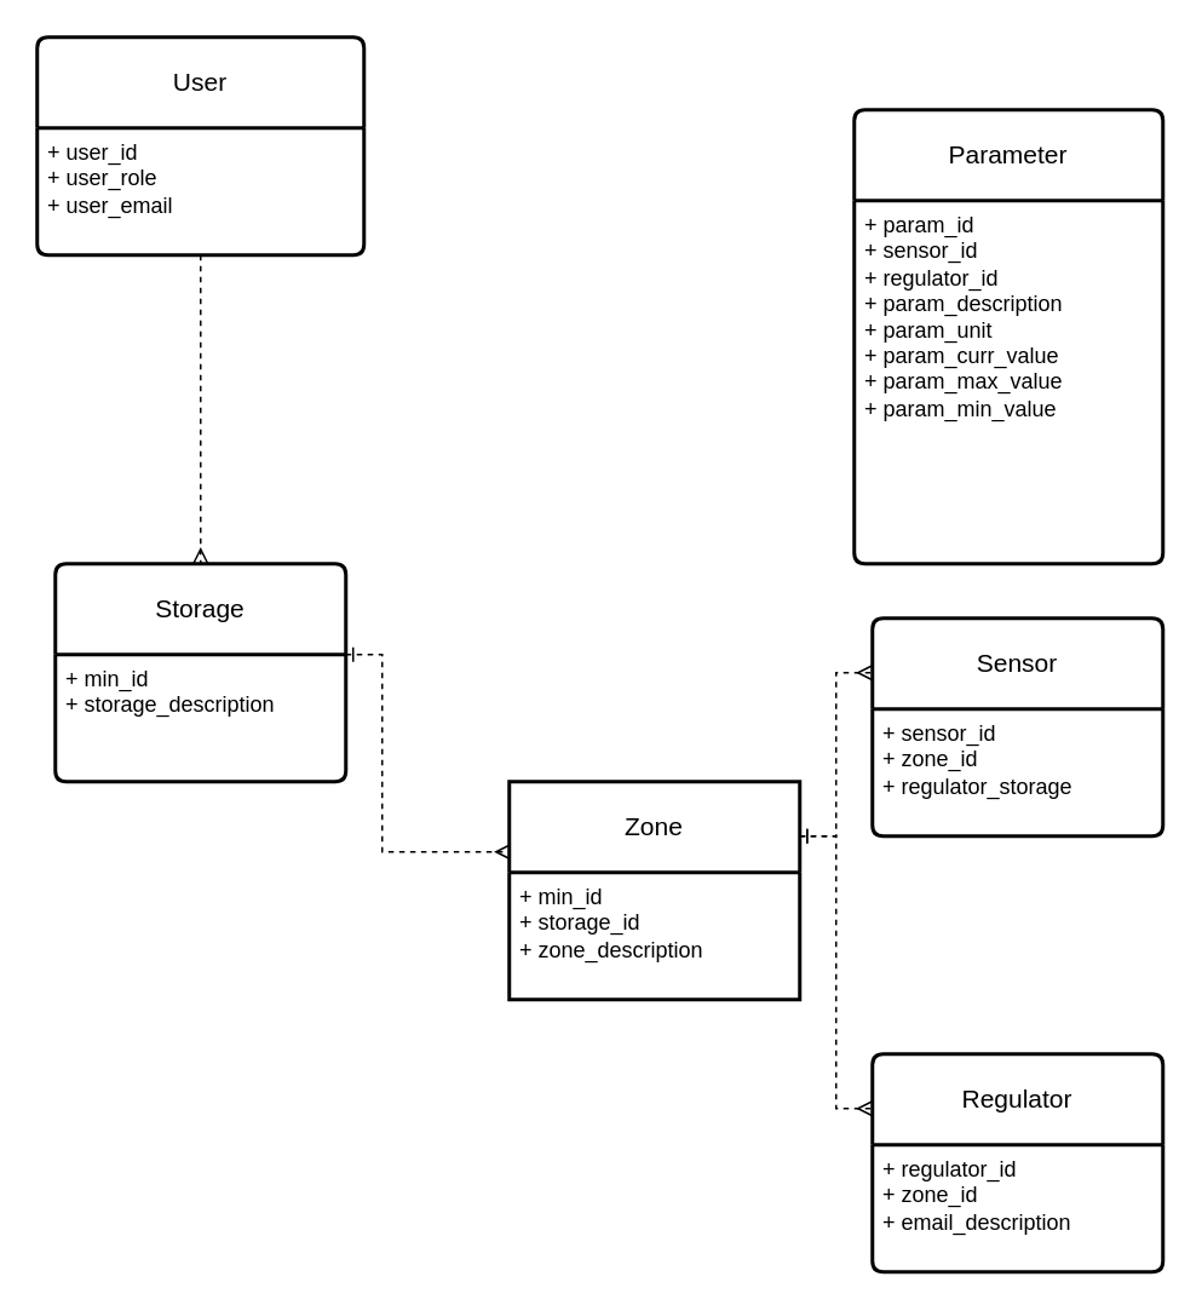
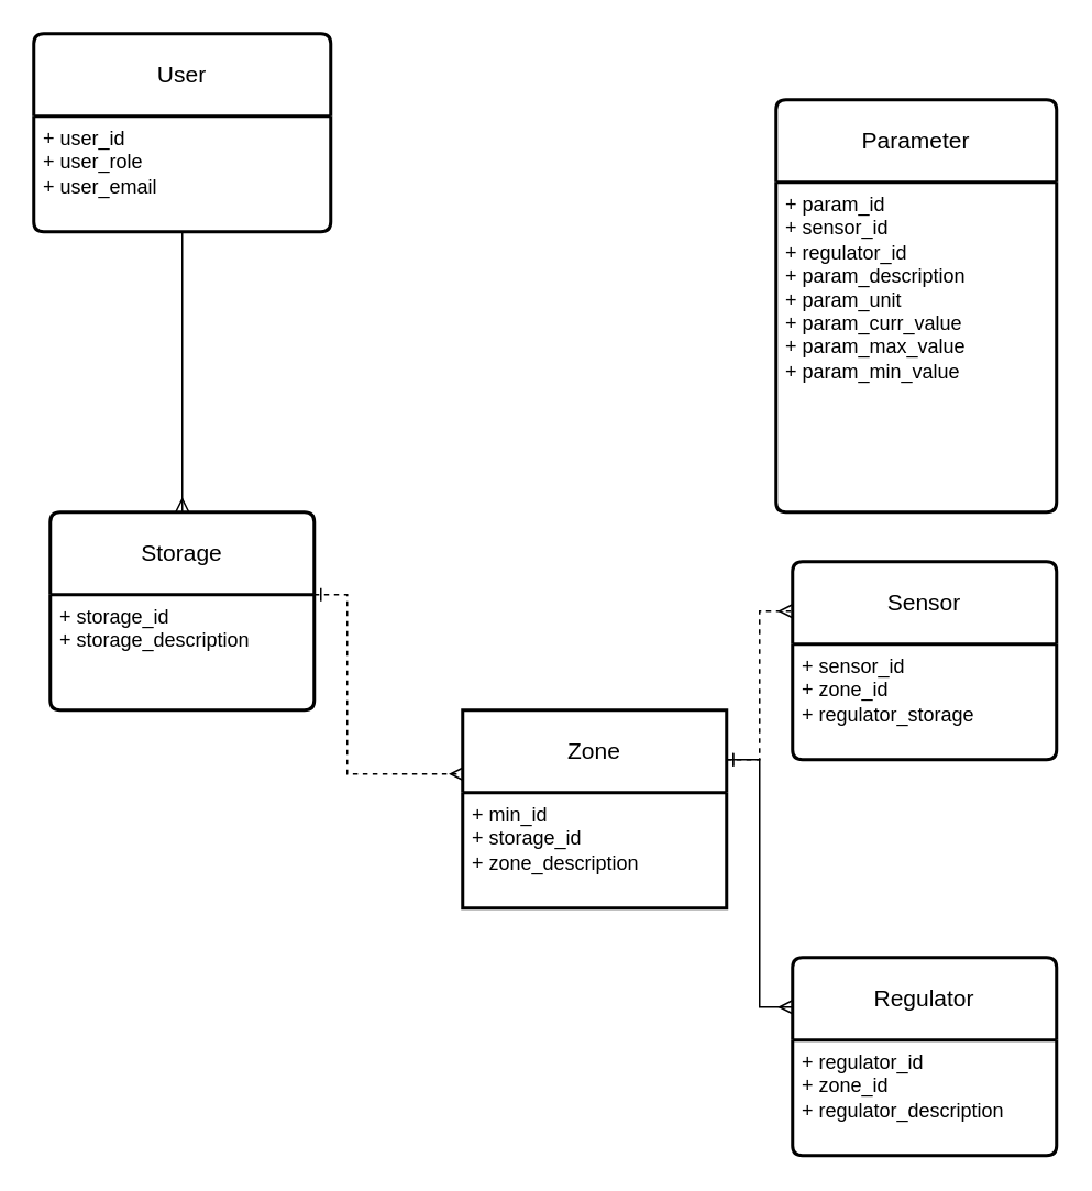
- <mxCell id="15" style="edgeStyle=orthogonalEdgeStyle;rounded=0;orthogonalLoop=1;jettySize=auto;html=1;exitX=0.5;exitY=1;exitDx=0;exitDy=0;entryX=0.5;entryY=0;entryDx=0;entryDy=0;endArrow=ERmany;endFill=0;dashed=1;" edge="1" parent="1" source="14" target="3"><mxGeometry relative="1" as="geometry" /></mxCell>
+ <mxCell id="15" style="edgeStyle=orthogonalEdgeStyle;rounded=0;orthogonalLoop=1;jettySize=auto;html=1;exitX=0.5;exitY=1;exitDx=0;exitDy=0;entryX=0.5;entryY=0;entryDx=0;entryDy=0;endArrow=ERmany;endFill=0;" edge="1" parent="1" source="14" target="3"><mxGeometry relative="1" as="geometry" /></mxCell>
- <mxCell id="4" value="+ min_id&lt;div&gt;+ storage_description&lt;/div&gt;" style="align=left;strokeColor=none;fillColor=none;spacingLeft=4;spacingRight=4;fontSize=12;verticalAlign=top;resizable=0;rotatable=0;part=1;html=1;whiteSpace=wrap;" vertex="1" parent="3"><mxGeometry y="50" width="160" height="70" as="geometry" /></mxCell>
+ <mxCell id="4" value="+ storage_id&lt;div&gt;+ storage_description&lt;/div&gt;" style="align=left;strokeColor=none;fillColor=none;spacingLeft=4;spacingRight=4;fontSize=12;verticalAlign=top;resizable=0;rotatable=0;part=1;html=1;whiteSpace=wrap;" vertex="1" parent="3"><mxGeometry y="50" width="160" height="70" as="geometry" /></mxCell>
- <mxCell id="5" style="edgeStyle=orthogonalEdgeStyle;rounded=0;orthogonalLoop=1;jettySize=auto;html=1;exitX=1;exitY=0.25;exitDx=0;exitDy=0;entryX=0;entryY=0.25;entryDx=0;entryDy=0;endArrow=ERmany;endFill=0;startArrow=ERone;startFill=0;dashed=1;" edge="1" parent="1" source="7" target="9"><mxGeometry relative="1" as="geometry" /></mxCell>
+ <mxCell id="5" style="edgeStyle=orthogonalEdgeStyle;rounded=0;orthogonalLoop=1;jettySize=auto;html=1;exitX=1;exitY=0.25;exitDx=0;exitDy=0;entryX=0;entryY=0.25;entryDx=0;entryDy=0;endArrow=ERmany;endFill=0;startArrow=ERone;startFill=0;" edge="1" parent="1" source="7" target="9"><mxGeometry relative="1" as="geometry" /></mxCell>
- <mxCell id="10" value="+ regulator_id&lt;br&gt;+ zone_id&lt;br&gt;+ email_description" style="align=left;strokeColor=none;fillColor=none;spacingLeft=4;spacingRight=4;fontSize=12;verticalAlign=top;resizable=0;rotatable=0;part=1;html=1;whiteSpace=wrap;" vertex="1" parent="9"><mxGeometry y="50" width="160" height="70" as="geometry" /></mxCell>
+ <mxCell id="10" value="+ regulator_id&lt;br&gt;+ zone_id&lt;br&gt;+ regulator_description" style="align=left;strokeColor=none;fillColor=none;spacingLeft=4;spacingRight=4;fontSize=12;verticalAlign=top;resizable=0;rotatable=0;part=1;html=1;whiteSpace=wrap;" vertex="1" parent="9"><mxGeometry y="50" width="160" height="70" as="geometry" /></mxCell>
